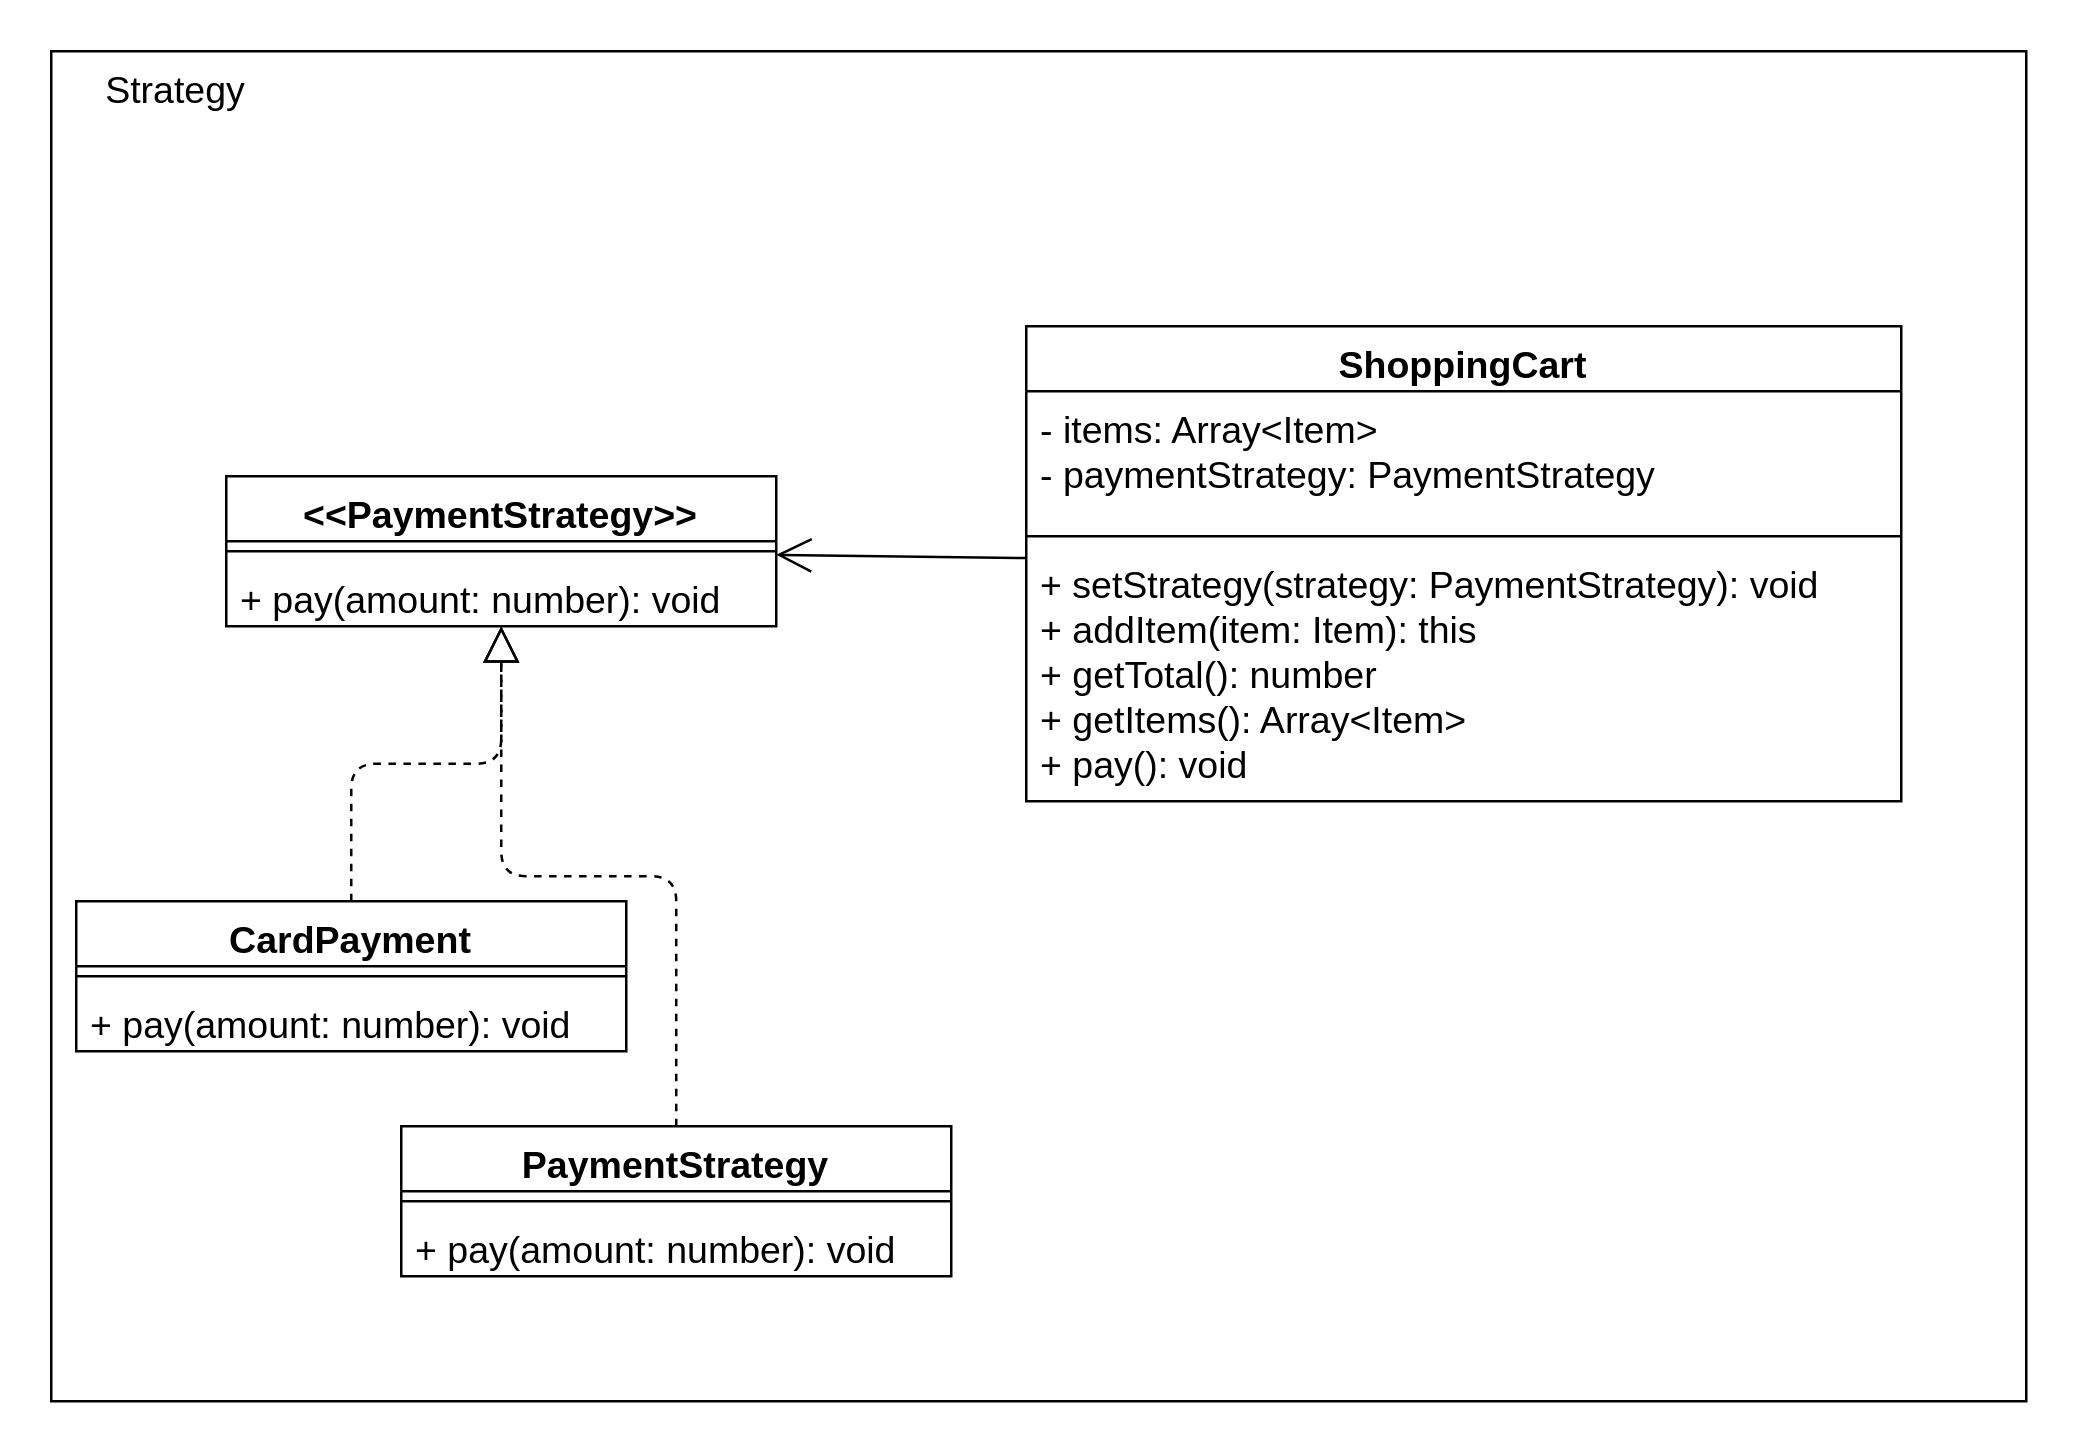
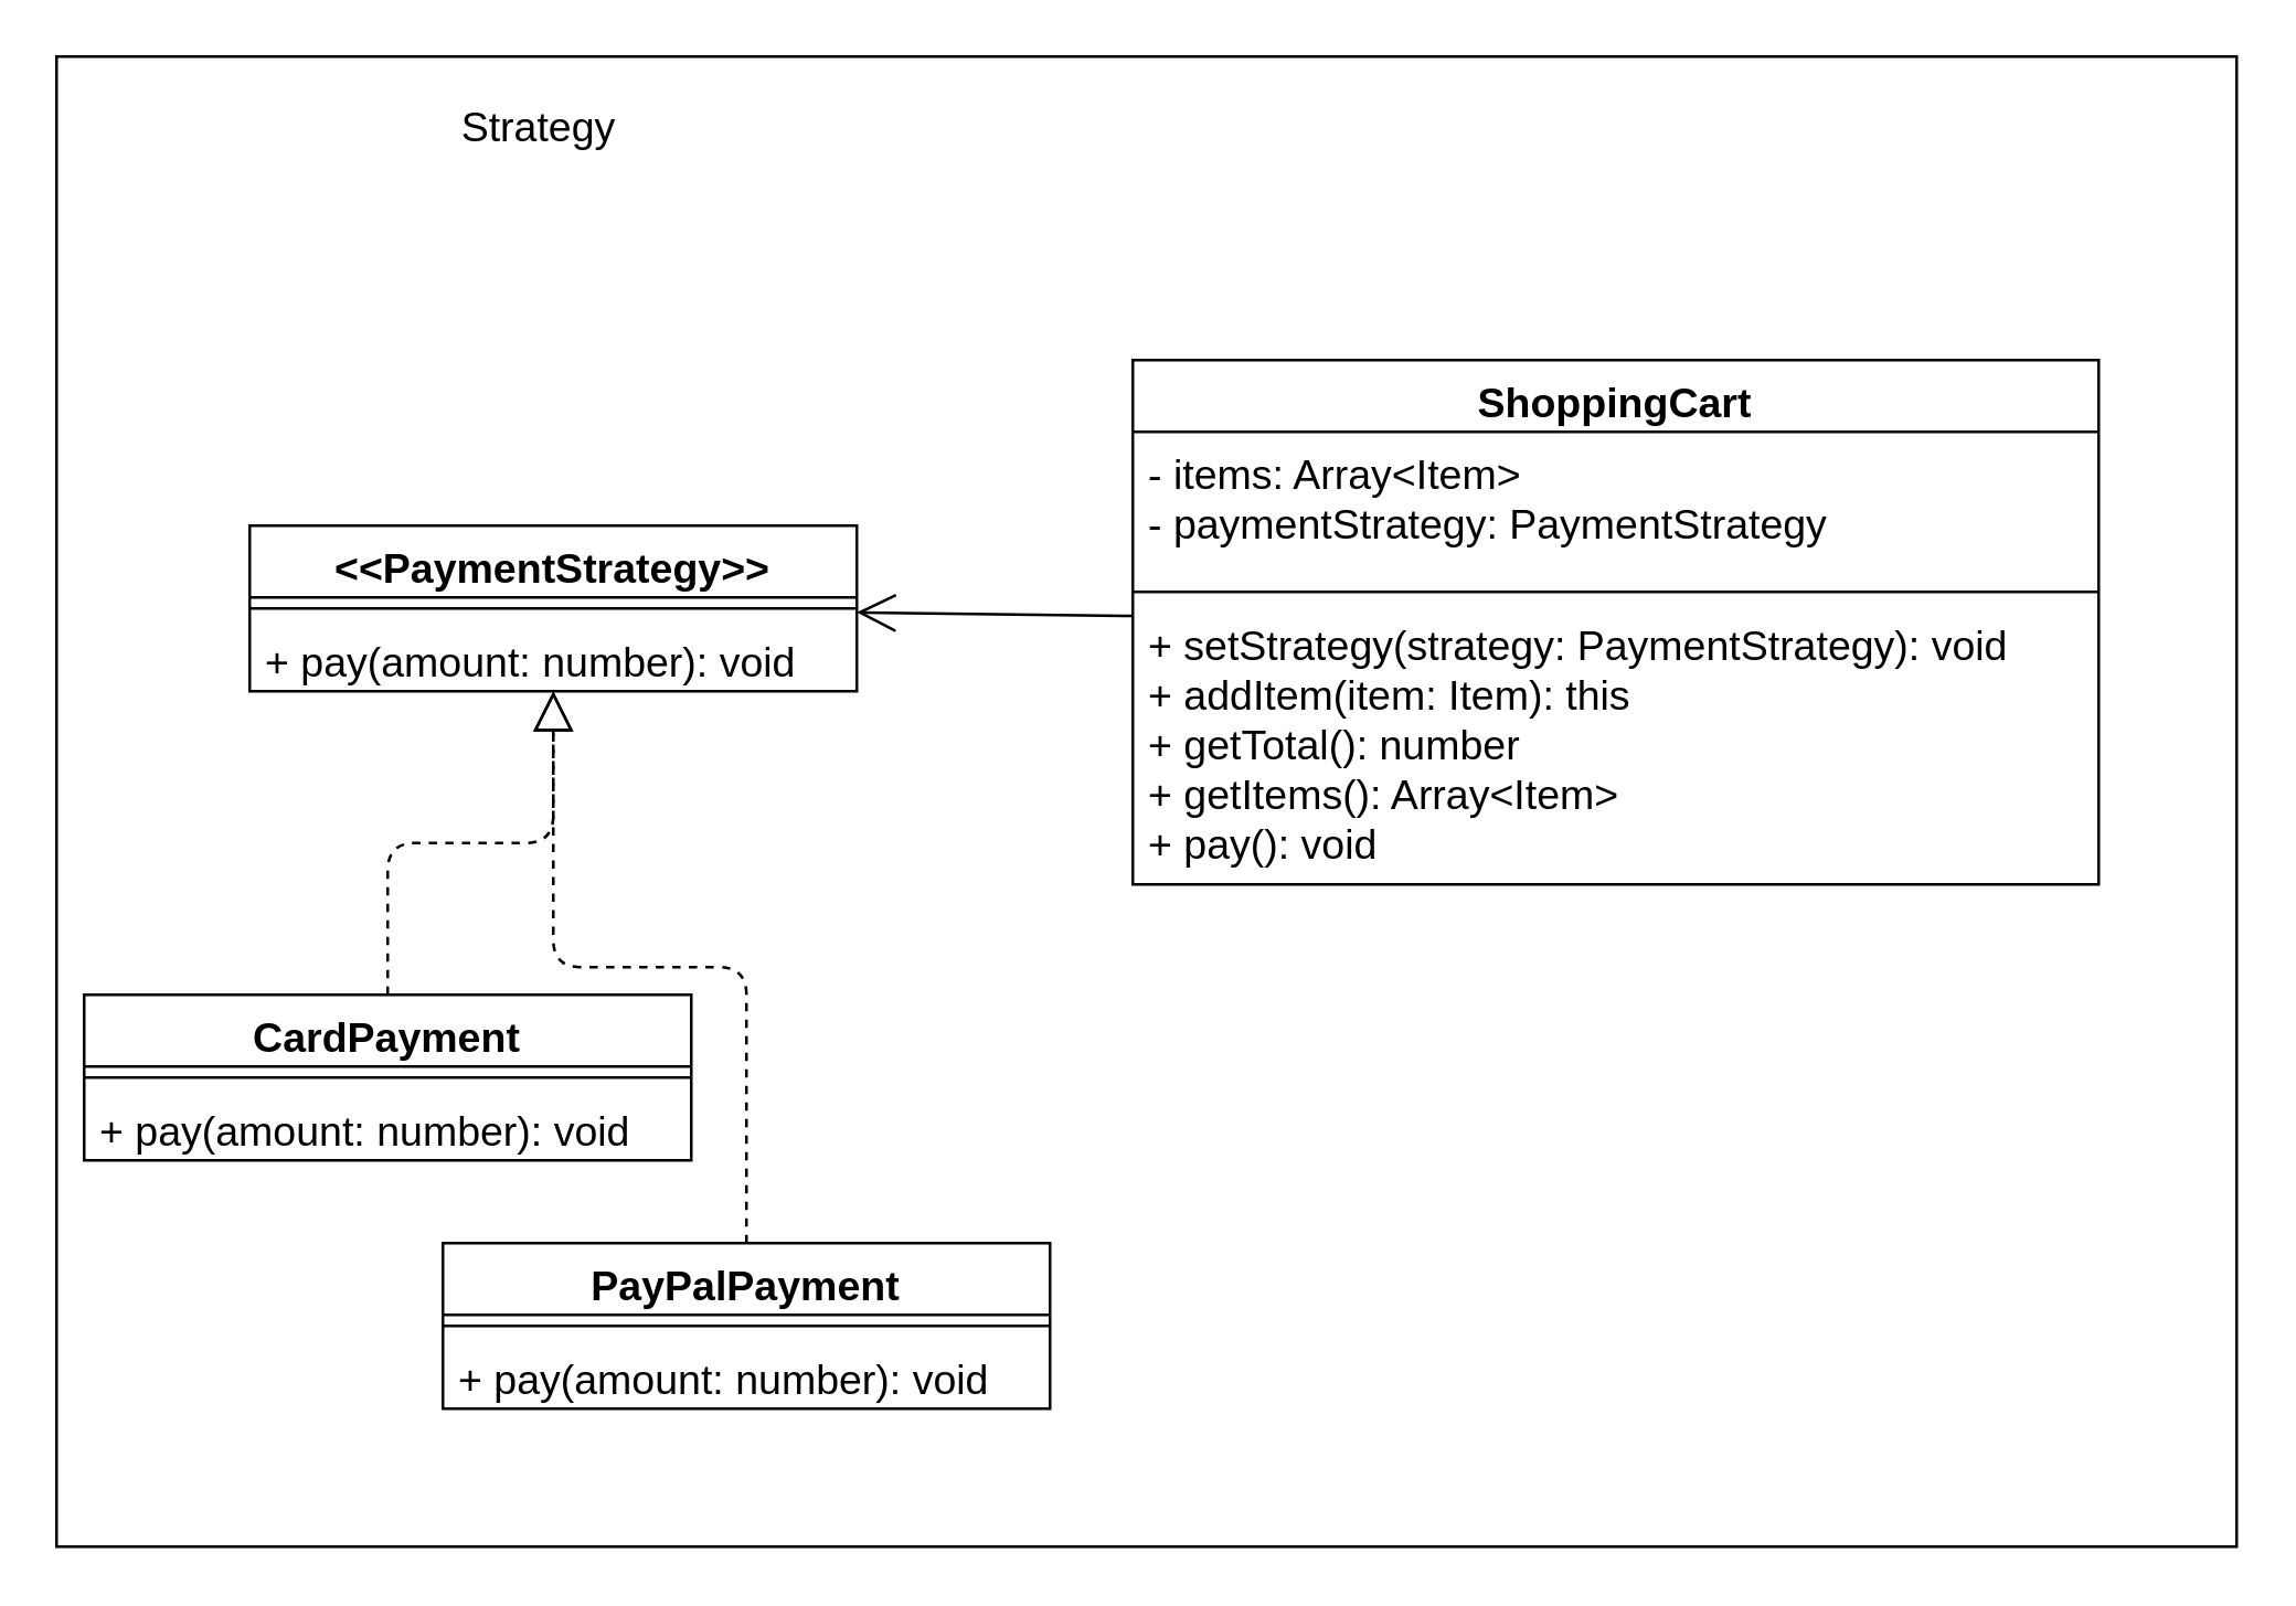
- <mxCell id="3" value="Strategy" style="text;html=1;strokeColor=none;fillColor=none;align=center;verticalAlign=middle;whiteSpace=wrap;rounded=0;fontSize=15;" vertex="1" parent="1"><mxGeometry x="20" y="20" width="100" height="30" as="geometry" /></mxCell>
+ <mxCell id="3" value="Strategy" style="text;html=1;strokeColor=none;fillColor=none;align=center;verticalAlign=middle;whiteSpace=wrap;rounded=0;fontSize=15;" vertex="1" parent="1"><mxGeometry x="145" y="30" width="100" height="30" as="geometry" /></mxCell>
- <mxCell id="15" value="PaymentStrategy" style="swimlane;fontStyle=1;align=center;verticalAlign=top;childLayout=stackLayout;horizontal=1;startSize=26;horizontalStack=0;resizeParent=1;resizeParentMax=0;resizeLast=0;collapsible=1;marginBottom=0;fontSize=15;" vertex="1" parent="1"><mxGeometry x="160" y="450" width="220" height="60" as="geometry" /></mxCell>
+ <mxCell id="15" value="PayPalPayment" style="swimlane;fontStyle=1;align=center;verticalAlign=top;childLayout=stackLayout;horizontal=1;startSize=26;horizontalStack=0;resizeParent=1;resizeParentMax=0;resizeLast=0;collapsible=1;marginBottom=0;fontSize=15;" vertex="1" parent="1"><mxGeometry x="160" y="450" width="220" height="60" as="geometry" /></mxCell>
